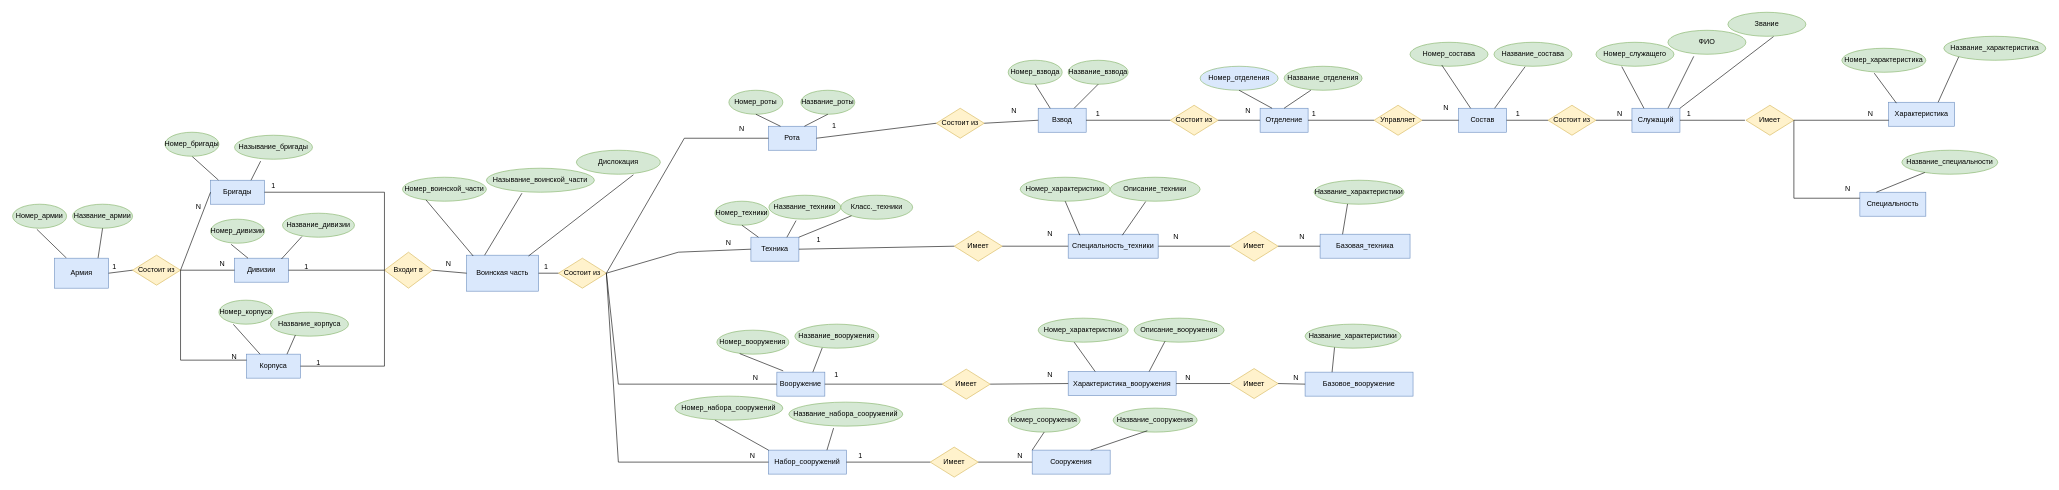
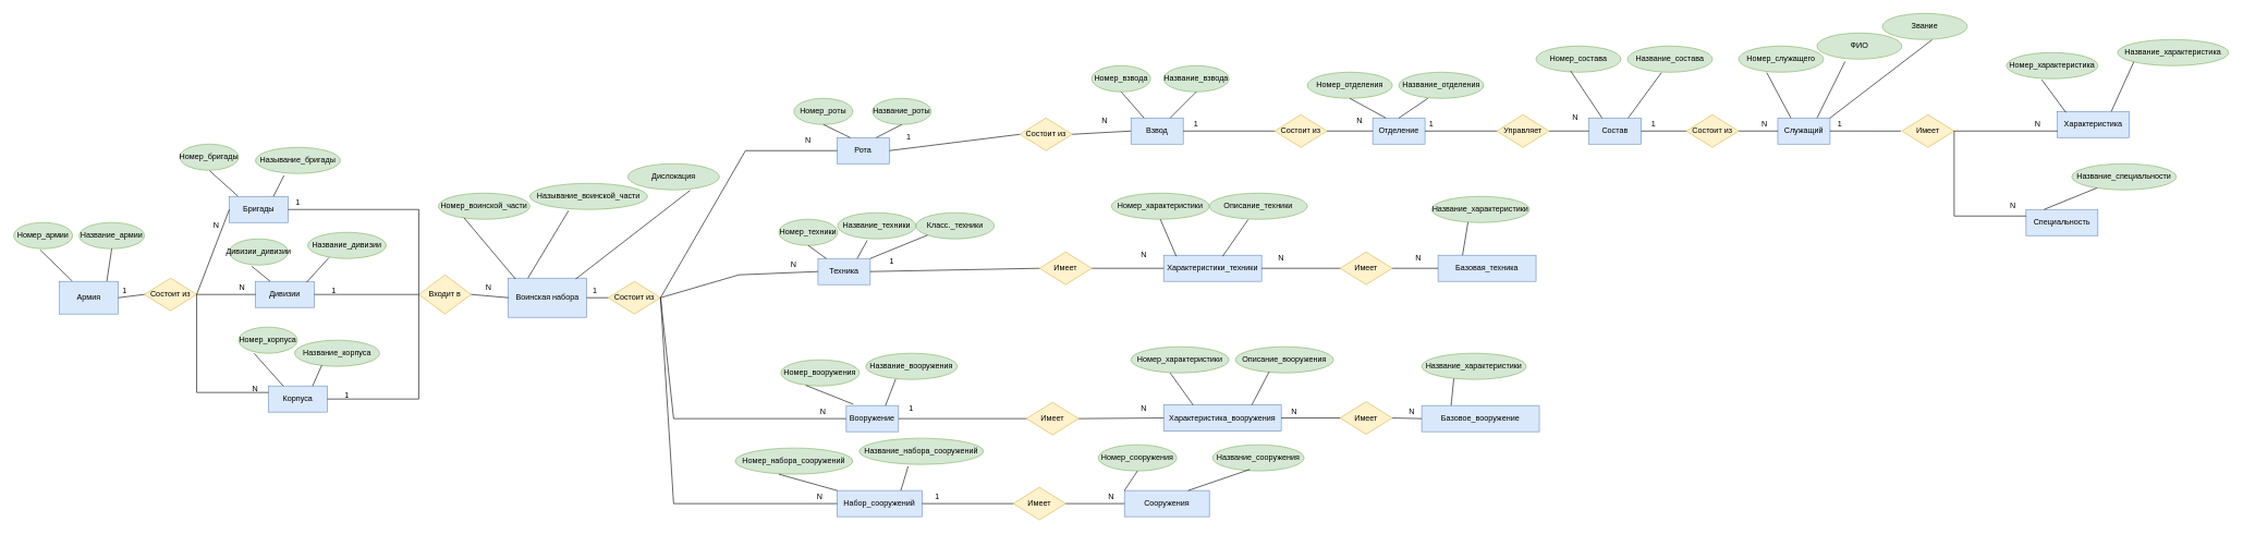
- <mxCell id="76" value="Номер_взвода" style="ellipse;whiteSpace=wrap;html=1;fillColor=#d5e8d4;strokeColor=#82b366;" vertex="1" parent="1"><mxGeometry x="1680" y="100" width="90" height="40" as="geometry" /></mxCell>
+ <mxCell id="76" value="Номер_взвода" style="ellipse;whiteSpace=wrap;html=1;fillColor=#d5e8d4;strokeColor=#82b366;" vertex="1" parent="1"><mxGeometry x="1670" y="100" width="90" height="40" as="geometry" /></mxCell>
- <mxCell id="82" value="Номер_отделения" style="ellipse;whiteSpace=wrap;html=1;fillColor=#dae8fc;strokeColor=#82b366;" vertex="1" parent="1"><mxGeometry x="2000" y="110" width="130" height="40" as="geometry" /></mxCell>
+ <mxCell id="82" value="Номер_отделения" style="ellipse;whiteSpace=wrap;html=1;fillColor=#d5e8d4;strokeColor=#82b366;" vertex="1" parent="1"><mxGeometry x="2000" y="110" width="130" height="40" as="geometry" /></mxCell>
- <mxCell id="16" value="Номер_дивизии" style="ellipse;whiteSpace=wrap;html=1;fillColor=#d5e8d4;strokeColor=#82b366;" vertex="1" parent="1"><mxGeometry x="350" y="365" width="90" height="40" as="geometry" /></mxCell>
+ <mxCell id="16" value="Дивизии_дивизии" style="ellipse;whiteSpace=wrap;html=1;fillColor=#d5e8d4;strokeColor=#82b366;" vertex="1" parent="1"><mxGeometry x="350" y="365" width="90" height="40" as="geometry" /></mxCell>
- <mxCell id="66" value="Специальность_техники" style="rounded=0;whiteSpace=wrap;html=1;fillColor=#dae8fc;strokeColor=#6c8ebf;" vertex="1" parent="1"><mxGeometry x="1780" y="390" width="150" height="40" as="geometry" /></mxCell>
+ <mxCell id="66" value="Характеристики_техники" style="rounded=0;whiteSpace=wrap;html=1;fillColor=#dae8fc;strokeColor=#6c8ebf;" vertex="1" parent="1"><mxGeometry x="1780" y="390" width="150" height="40" as="geometry" /></mxCell>
- <mxCell id="24" value="Воинская часть" style="rounded=0;whiteSpace=wrap;html=1;fillColor=#dae8fc;strokeColor=#6c8ebf;" vertex="1" parent="1"><mxGeometry x="777" y="425" width="120" height="60" as="geometry" /></mxCell>
+ <mxCell id="24" value="Воинская набора" style="rounded=0;whiteSpace=wrap;html=1;fillColor=#dae8fc;strokeColor=#6c8ebf;" vertex="1" parent="1"><mxGeometry x="777" y="425" width="120" height="60" as="geometry" /></mxCell>
- <mxCell id="44" value="Номер_набора_сооружений" style="ellipse;whiteSpace=wrap;html=1;fillColor=#d5e8d4;strokeColor=#82b366;" vertex="1" parent="1"><mxGeometry x="1124.26" y="660" width="180" height="40" as="geometry" /></mxCell>
+ <mxCell id="44" value="Номер_набора_сооружений" style="ellipse;whiteSpace=wrap;html=1;fillColor=#d5e8d4;strokeColor=#82b366;" vertex="1" parent="1"><mxGeometry x="1124.26" y="685" width="180" height="40" as="geometry" /></mxCell>
